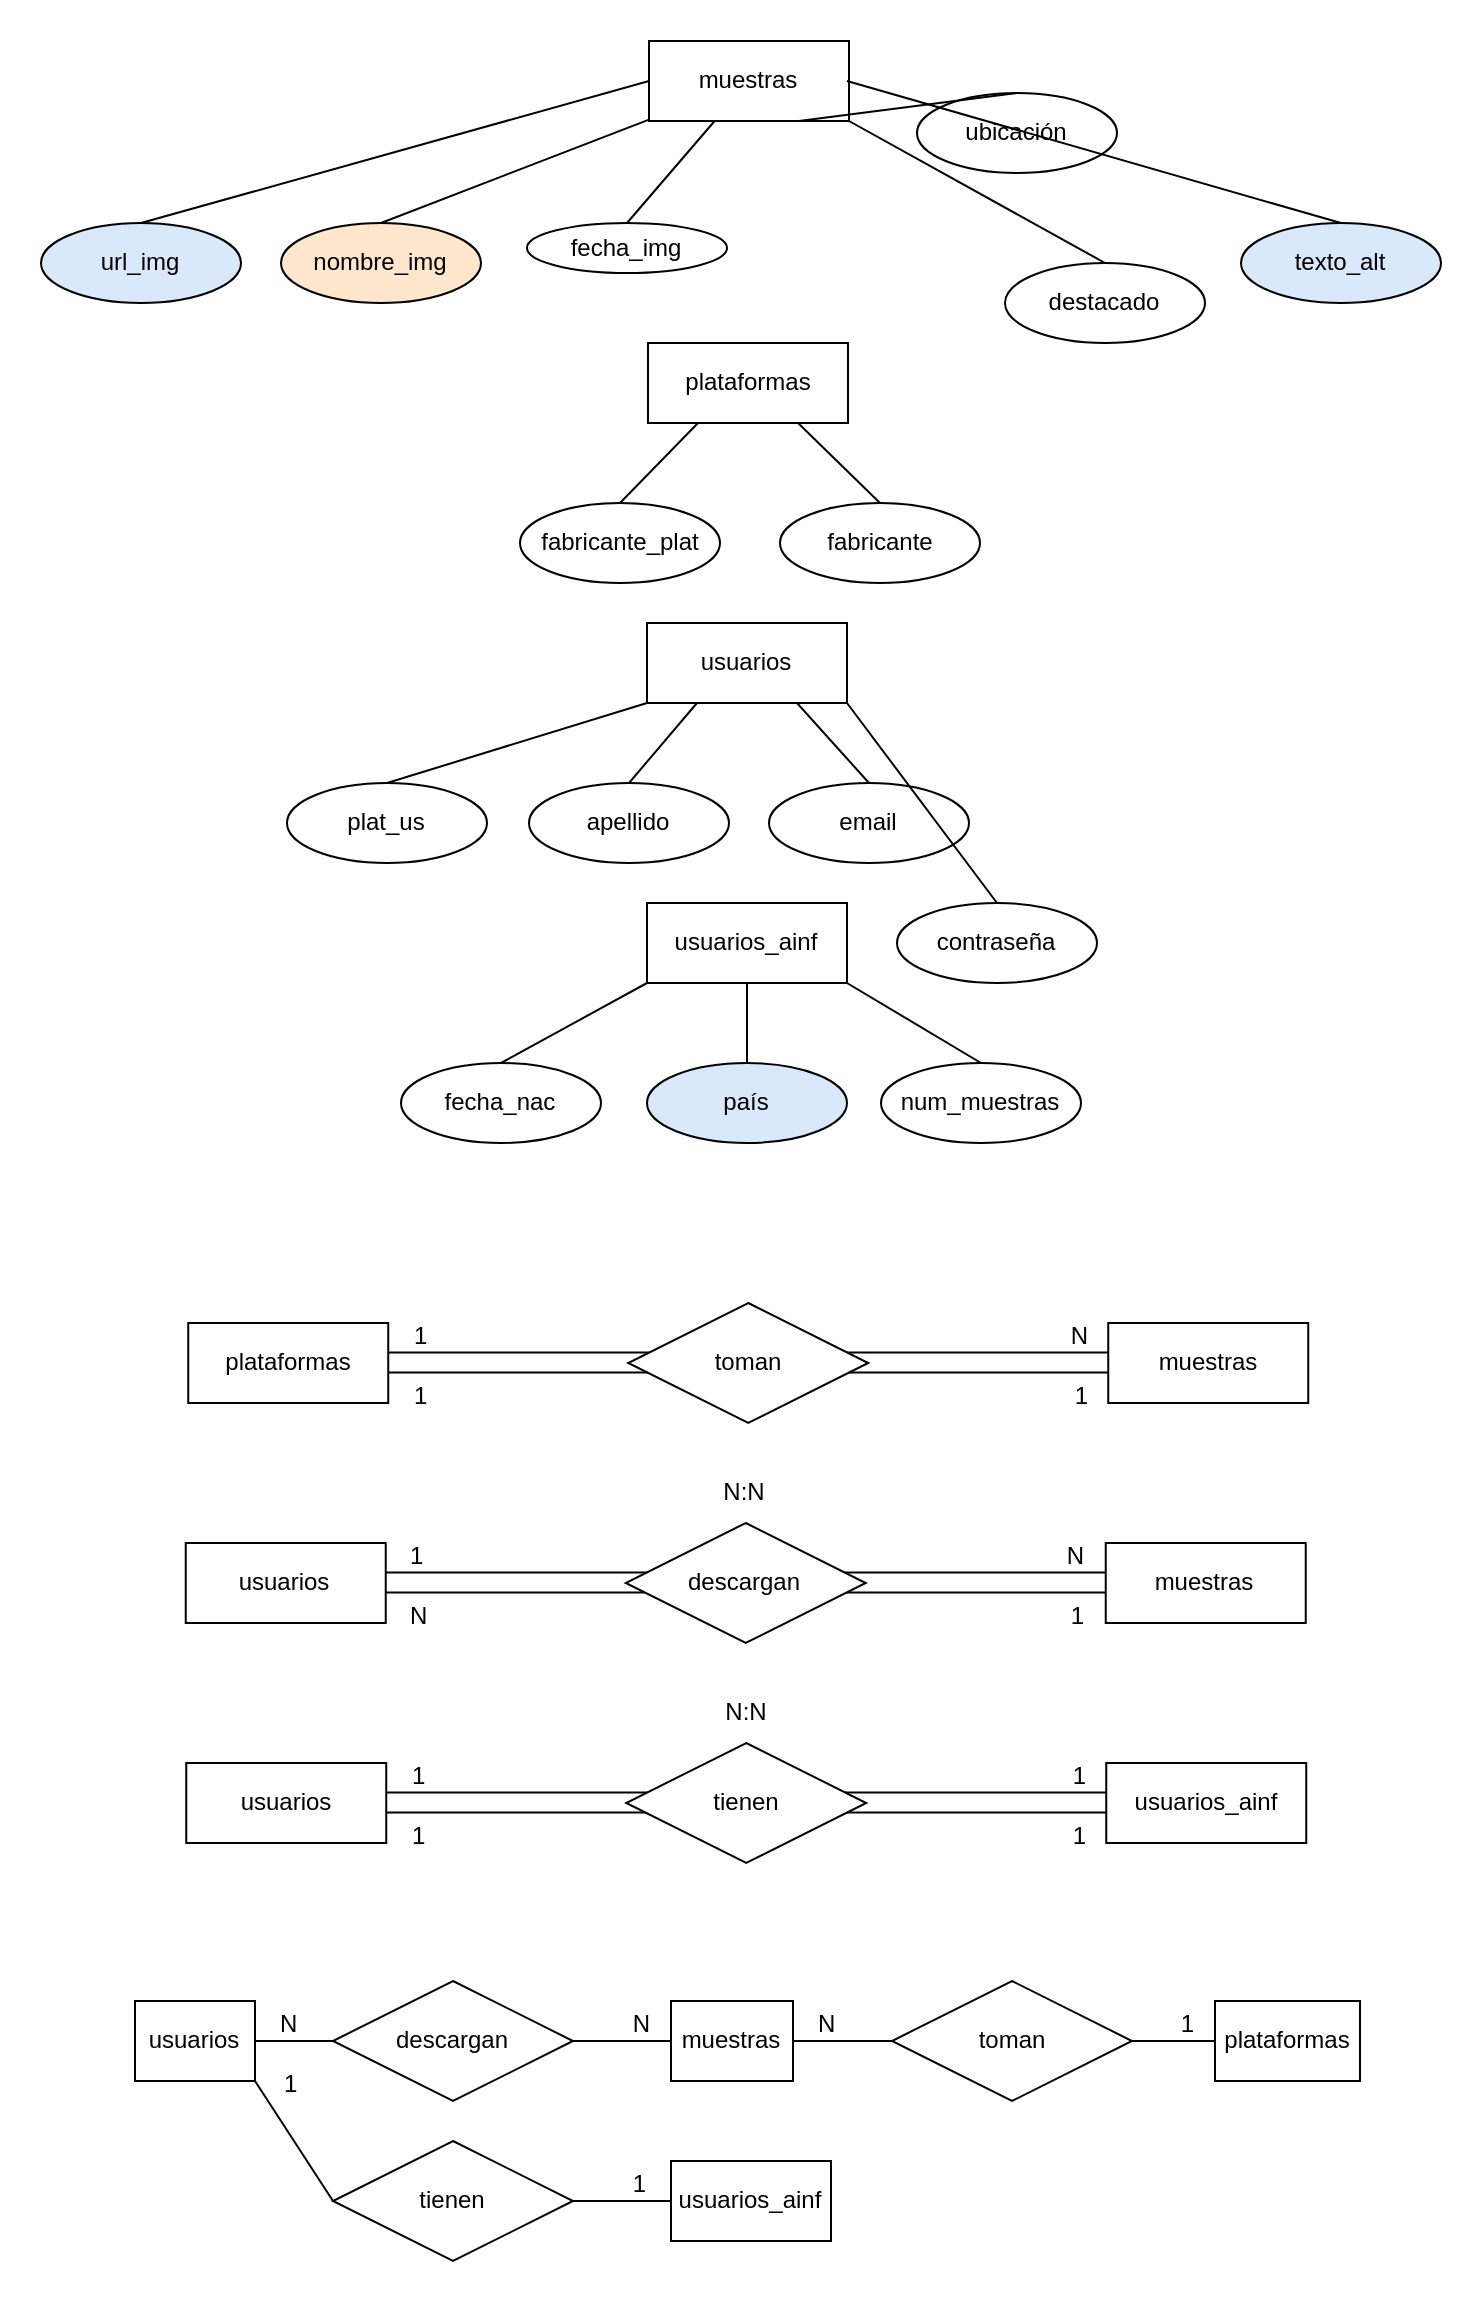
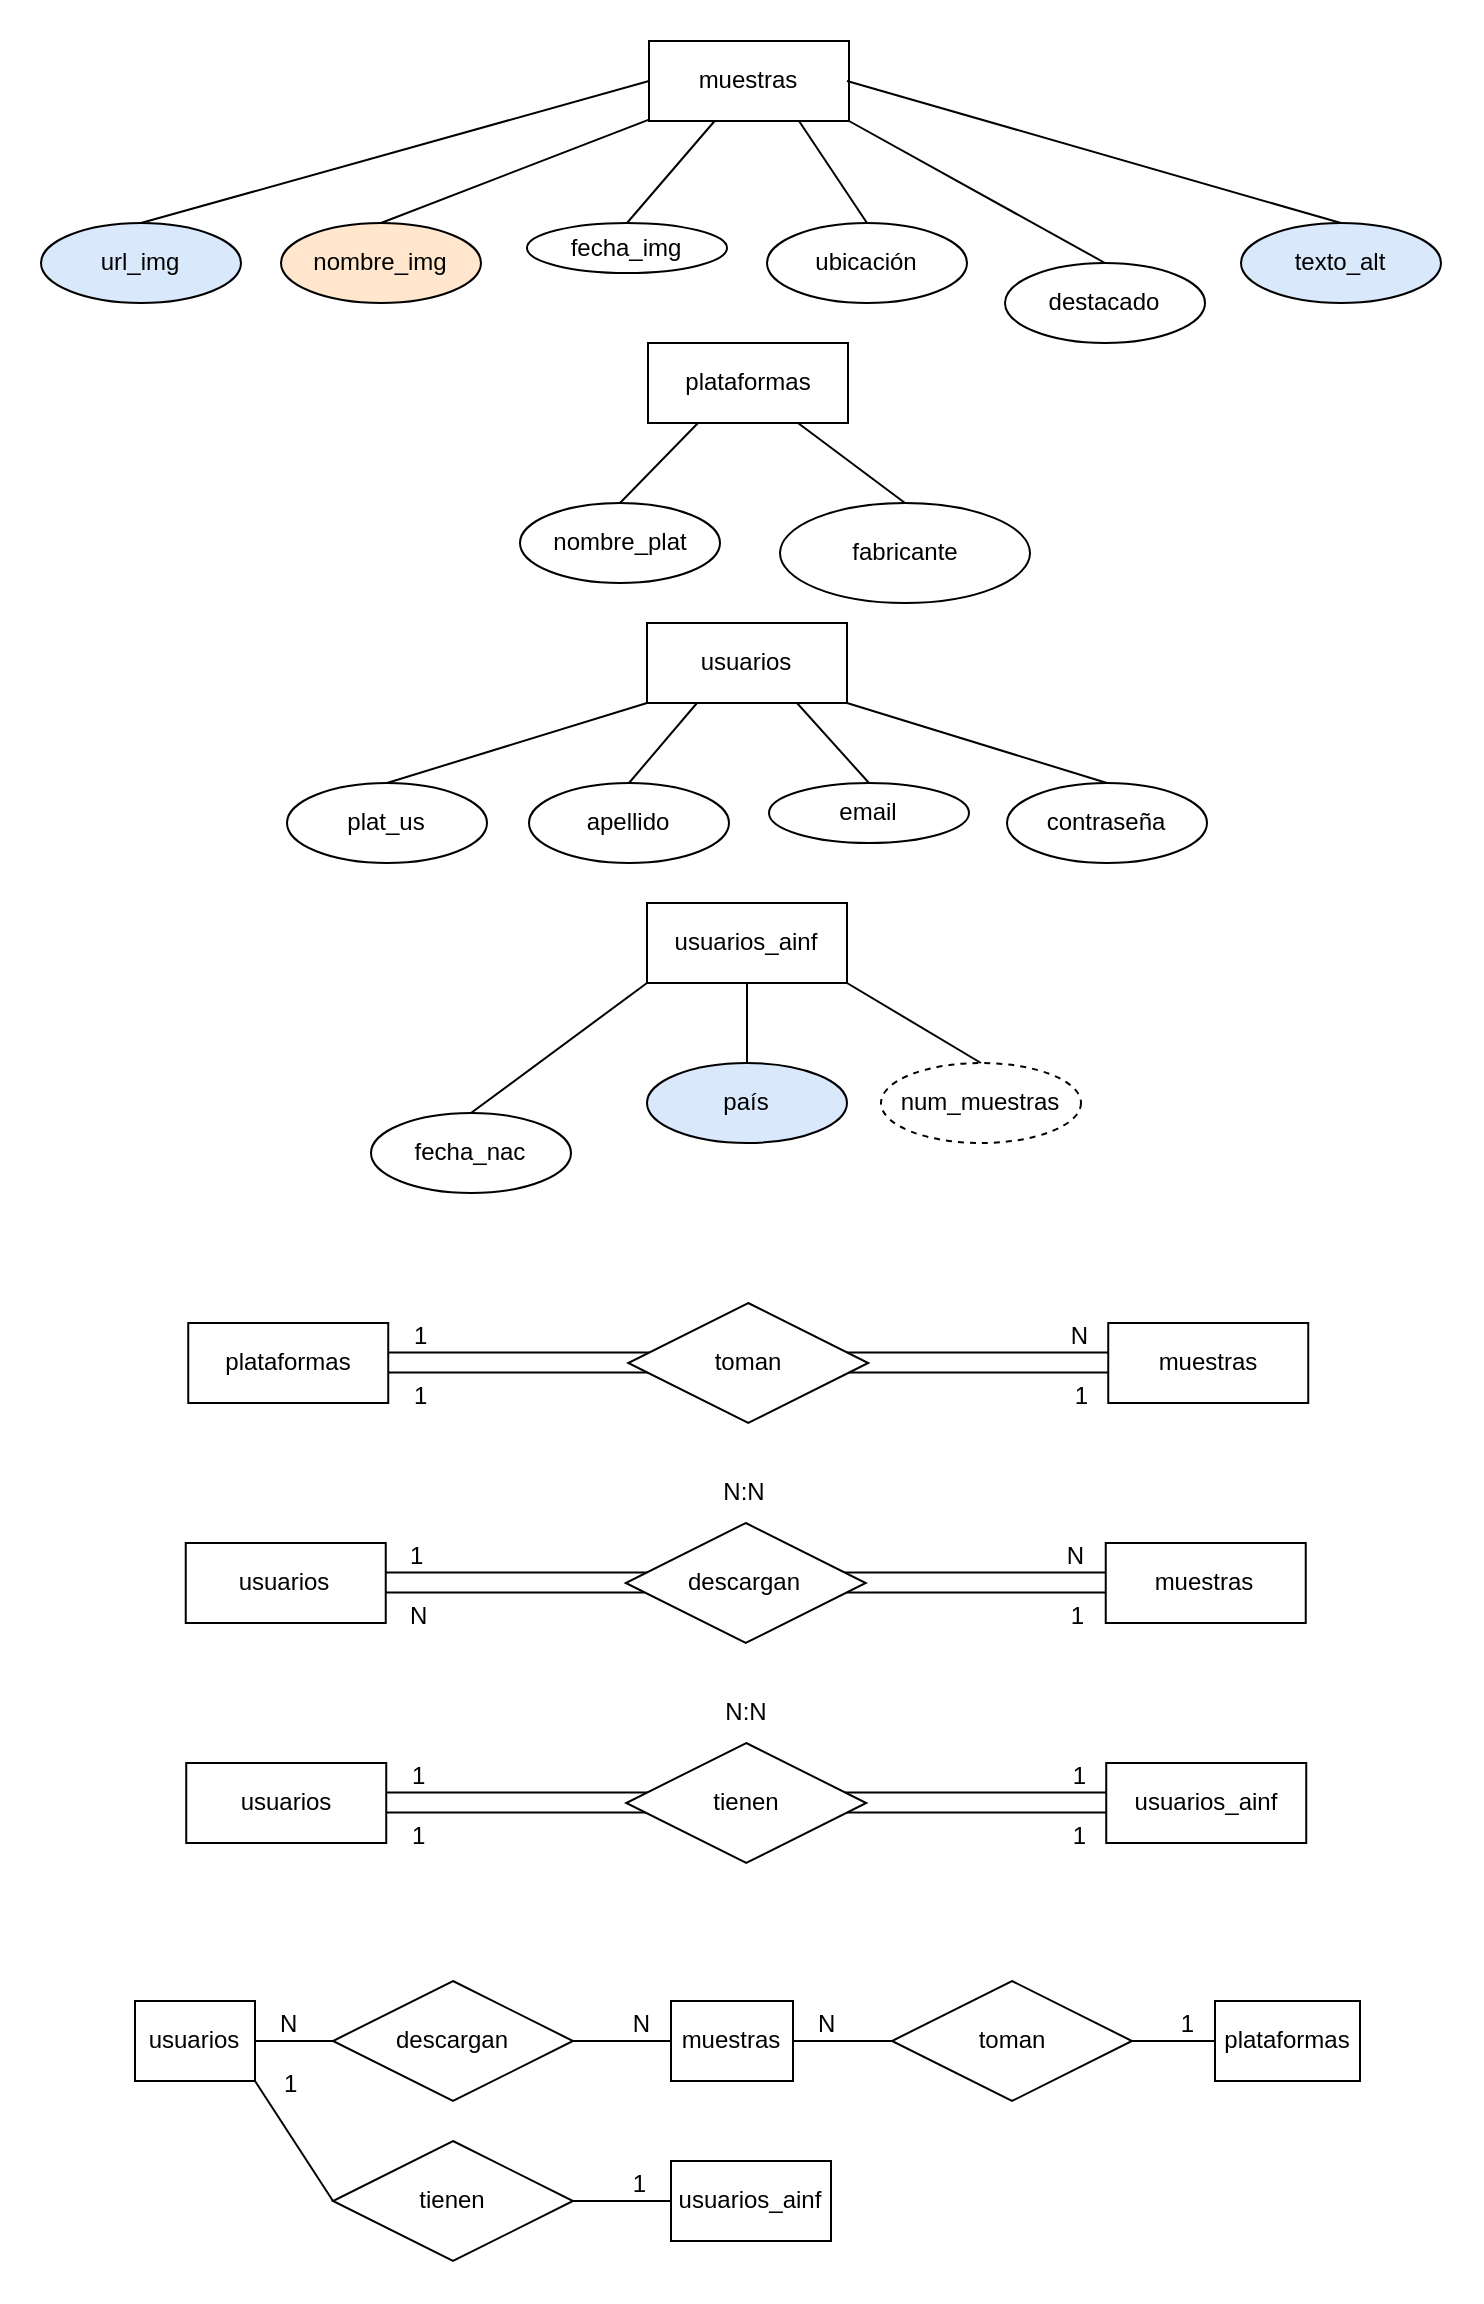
- <mxCell id="3" value="ubicación" style="ellipse;whiteSpace=wrap;html=1;align=center;" vertex="1" parent="1"><mxGeometry x="458" y="46" width="100" height="40" as="geometry" /></mxCell>
+ <mxCell id="3" value="ubicación" style="ellipse;whiteSpace=wrap;html=1;align=center;" vertex="1" parent="1"><mxGeometry x="383" y="111" width="100" height="40" as="geometry" /></mxCell>
- <mxCell id="16" value="fabricante_plat" style="ellipse;whiteSpace=wrap;html=1;align=center;" vertex="1" parent="1"><mxGeometry x="259.5" y="251" width="100" height="40" as="geometry" /></mxCell>
+ <mxCell id="16" value="nombre_plat" style="ellipse;whiteSpace=wrap;html=1;align=center;" vertex="1" parent="1"><mxGeometry x="259.5" y="251" width="100" height="40" as="geometry" /></mxCell>
- <mxCell id="18" value="fabricante" style="ellipse;whiteSpace=wrap;html=1;align=center;" vertex="1" parent="1"><mxGeometry x="389.5" y="251" width="100" height="40" as="geometry" /></mxCell>
+ <mxCell id="18" value="fabricante" style="ellipse;whiteSpace=wrap;html=1;align=center;" vertex="1" parent="1"><mxGeometry x="389.5" y="251" width="125" height="50" as="geometry" /></mxCell>
- <mxCell id="21" value="email" style="ellipse;whiteSpace=wrap;html=1;align=center;" vertex="1" parent="1"><mxGeometry x="384" y="391" width="100" height="40" as="geometry" /></mxCell>
+ <mxCell id="21" value="email" style="ellipse;whiteSpace=wrap;html=1;align=center;" vertex="1" parent="1"><mxGeometry x="384" y="391" width="100" height="30" as="geometry" /></mxCell>
- <mxCell id="23" value="contraseña" style="ellipse;whiteSpace=wrap;html=1;align=center;" vertex="1" parent="1"><mxGeometry x="448" y="451" width="100" height="40" as="geometry" /></mxCell>
+ <mxCell id="23" value="contraseña" style="ellipse;whiteSpace=wrap;html=1;align=center;" vertex="1" parent="1"><mxGeometry x="503" y="391" width="100" height="40" as="geometry" /></mxCell>
- <mxCell id="51" value="fecha_nac" style="ellipse;whiteSpace=wrap;html=1;align=center;" vertex="1" parent="1"><mxGeometry x="200" y="531" width="100" height="40" as="geometry" /></mxCell>
+ <mxCell id="51" value="fecha_nac" style="ellipse;whiteSpace=wrap;html=1;align=center;" vertex="1" parent="1"><mxGeometry x="185" y="556" width="100" height="40" as="geometry" /></mxCell>
- <mxCell id="49" value="num_muestras" style="ellipse;whiteSpace=wrap;html=1;align=center;" vertex="1" parent="1"><mxGeometry x="440" y="531" width="100" height="40" as="geometry" /></mxCell>
+ <mxCell id="49" value="num_muestras" style="ellipse;whiteSpace=wrap;html=1;align=center;dashed=1;" vertex="1" parent="1"><mxGeometry x="440" y="531" width="100" height="40" as="geometry" /></mxCell>
